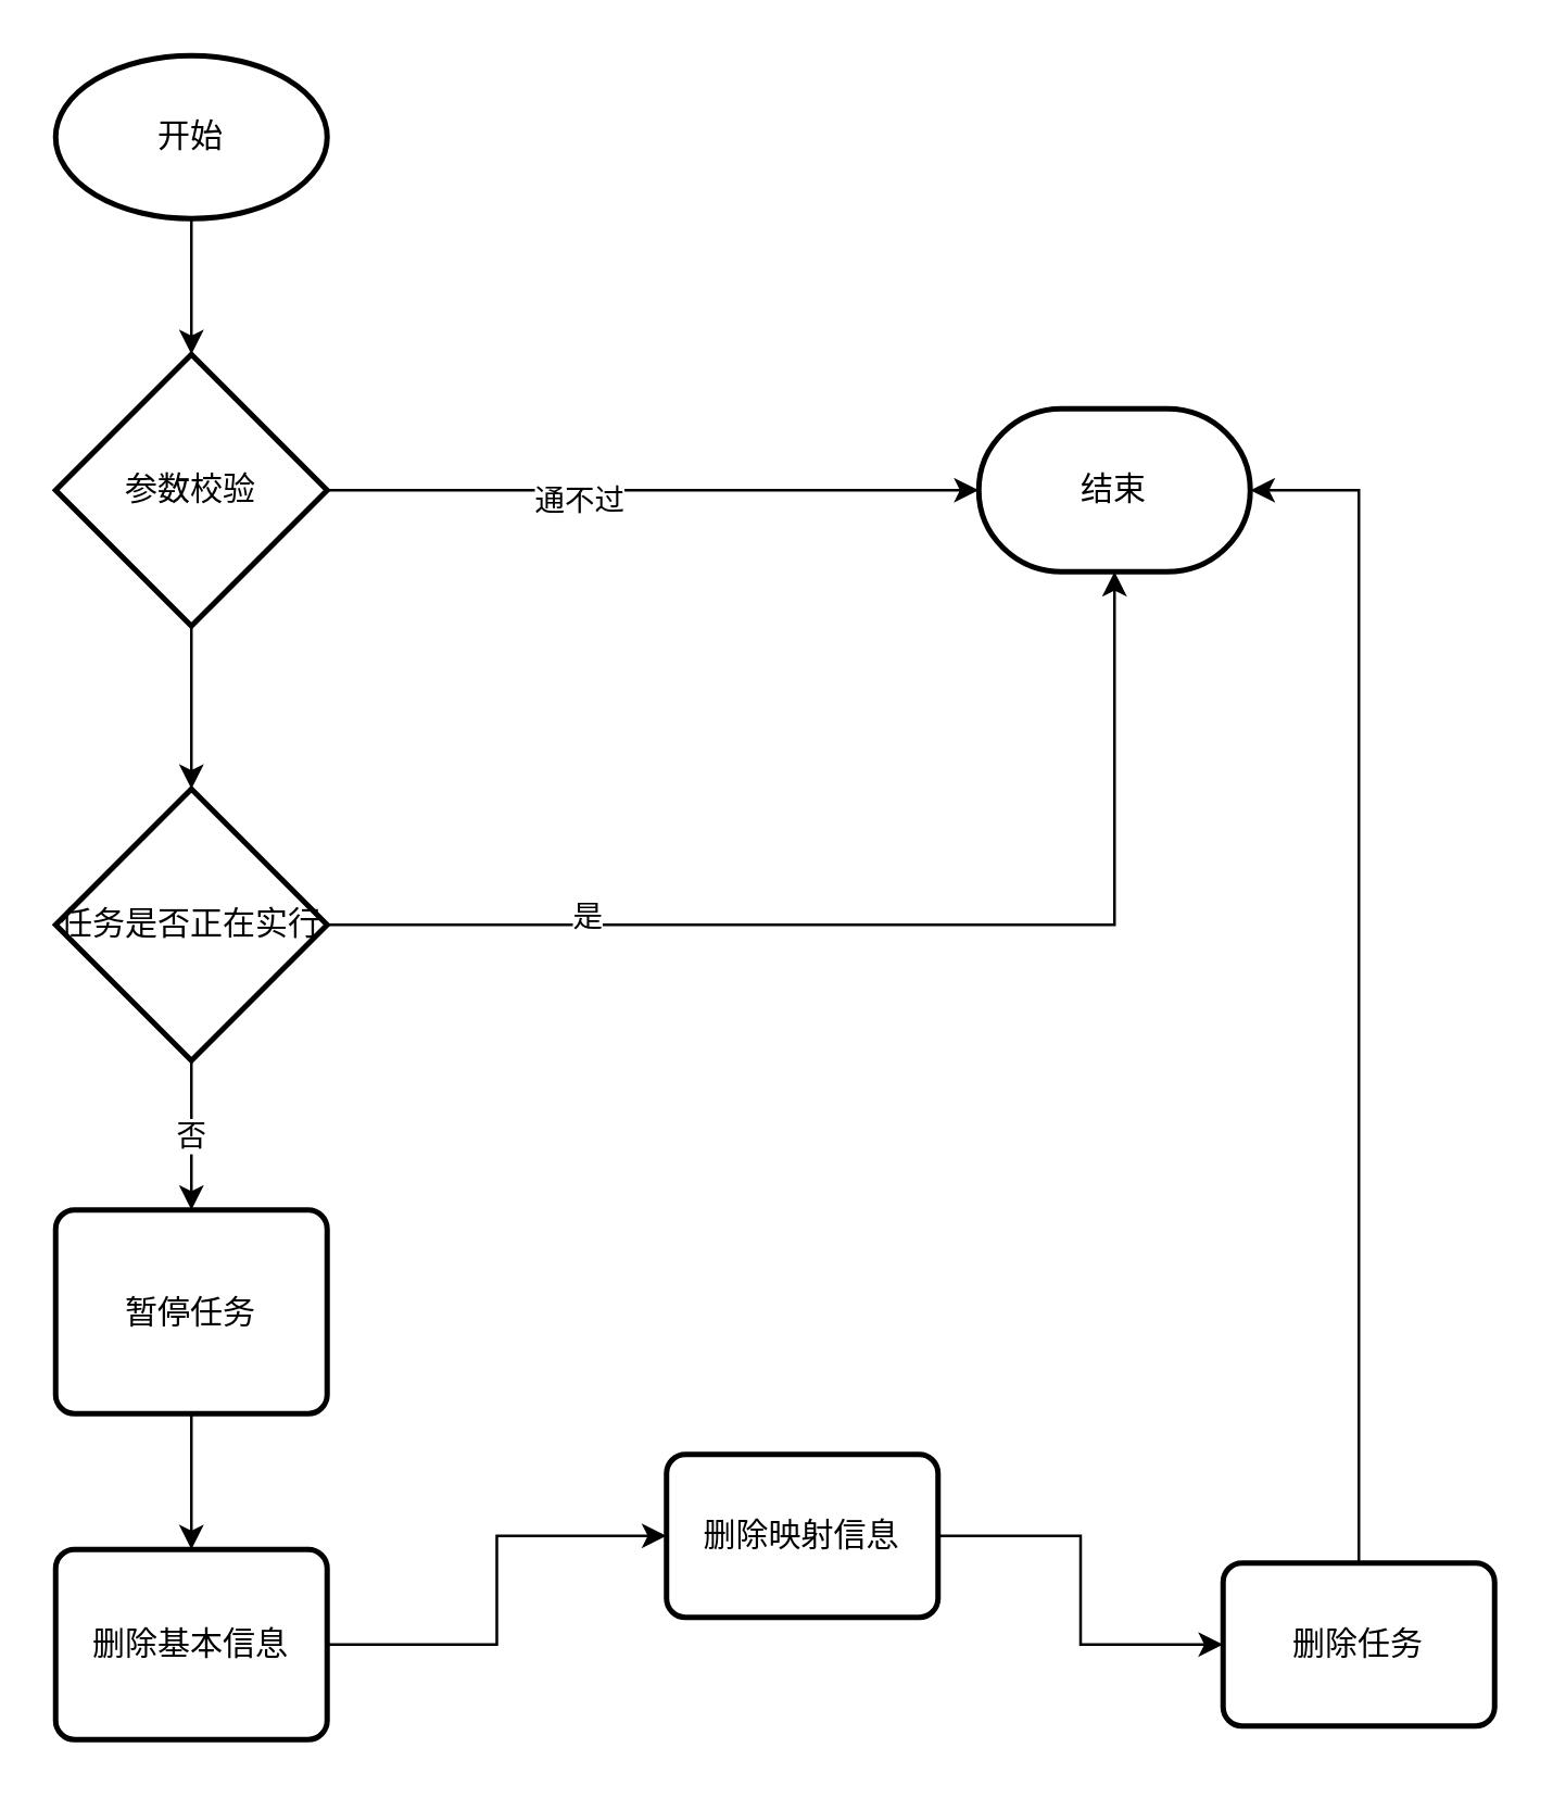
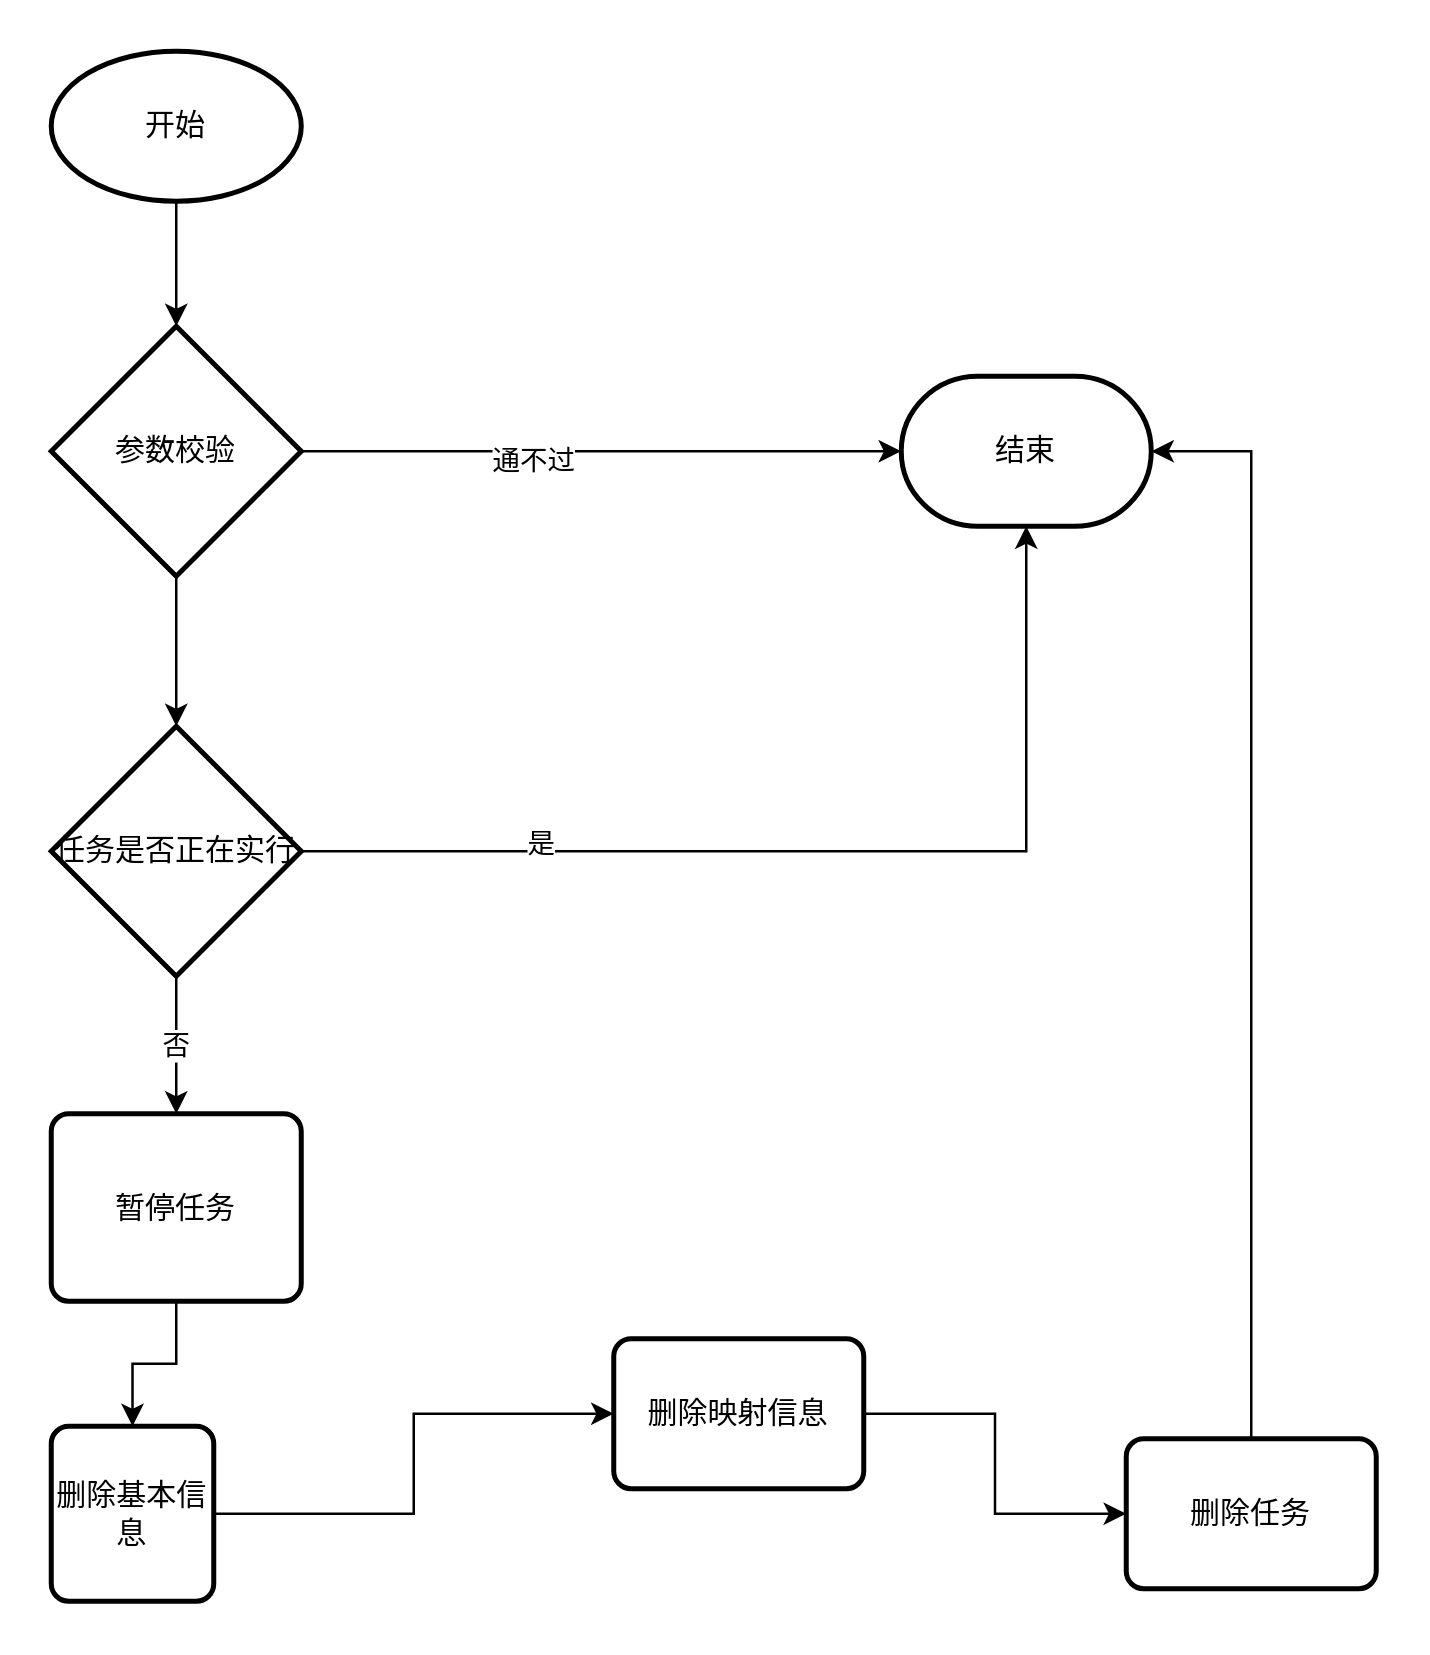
- <mxCell id="16" value="删除基本信息" style="rounded=1;whiteSpace=wrap;html=1;absoluteArcSize=1;arcSize=14;strokeWidth=2;" vertex="1" parent="1"><mxGeometry x="20" y="570" width="100" height="70" as="geometry" /></mxCell>
+ <mxCell id="16" value="删除基本信息" style="rounded=1;whiteSpace=wrap;html=1;absoluteArcSize=1;arcSize=14;strokeWidth=2;" vertex="1" parent="1"><mxGeometry x="20" y="570" width="65" height="70" as="geometry" /></mxCell>
